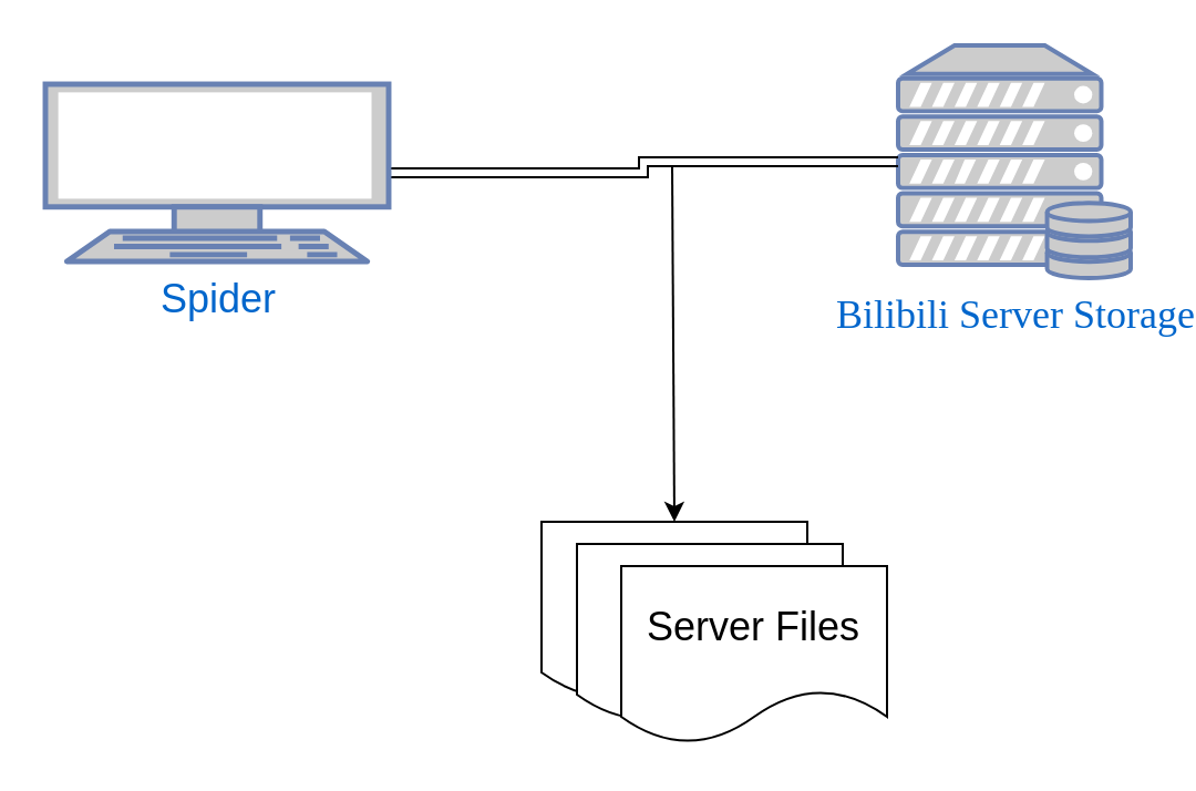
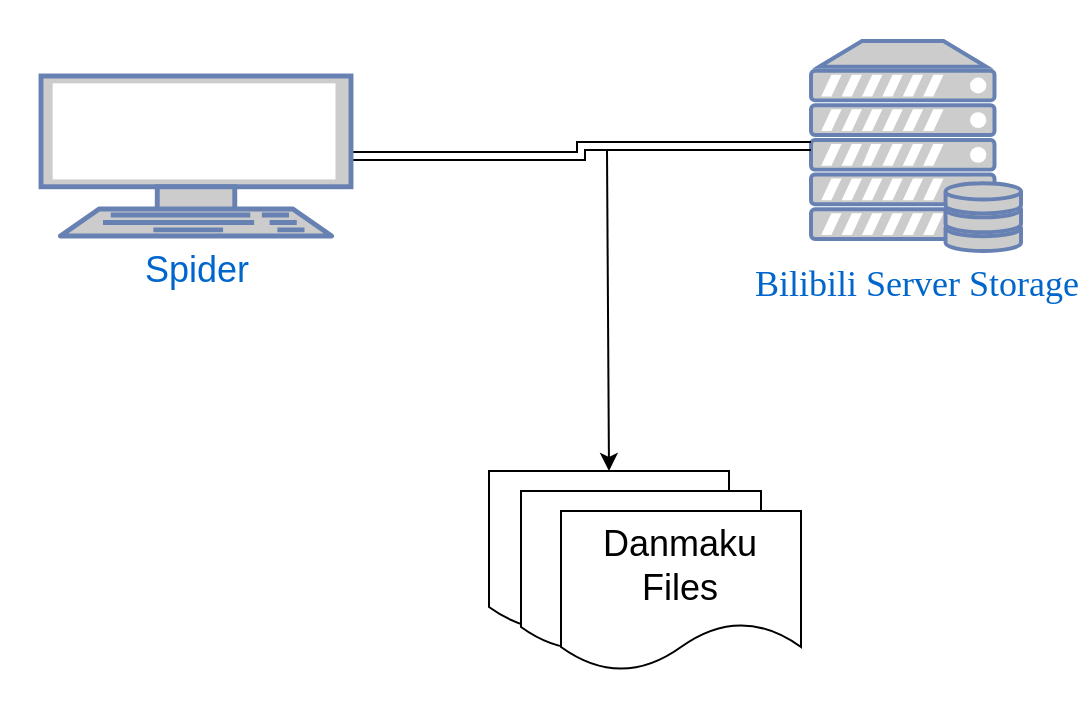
- <mxCell id="9" value="&lt;font style=&quot;font-size: 18px;&quot;&gt;Server Files&lt;/font&gt;" style="shape=document;whiteSpace=wrap;html=1;boundedLbl=1;" vertex="1" parent="6"><mxGeometry x="36" y="20" width="120" height="80" as="geometry" /></mxCell>
+ <mxCell id="9" value="&lt;font style=&quot;font-size: 18px;&quot;&gt;Danmaku Files&lt;/font&gt;" style="shape=document;whiteSpace=wrap;html=1;boundedLbl=1;" vertex="1" parent="6"><mxGeometry x="36" y="20" width="120" height="80" as="geometry" /></mxCell>
